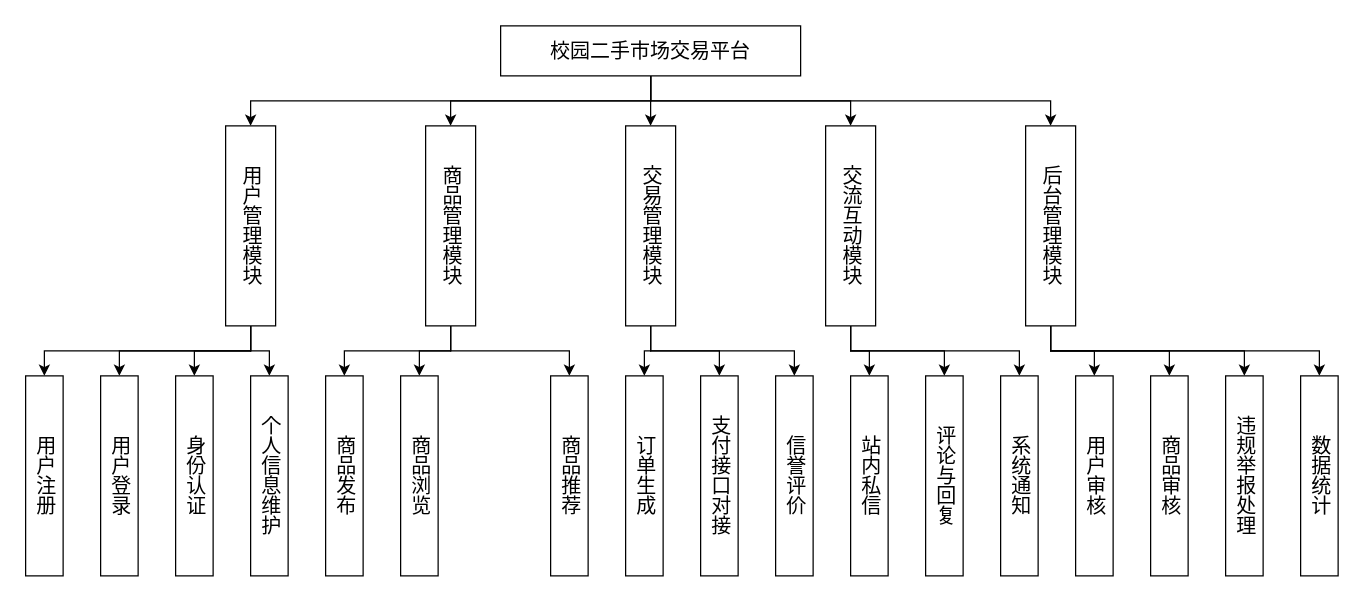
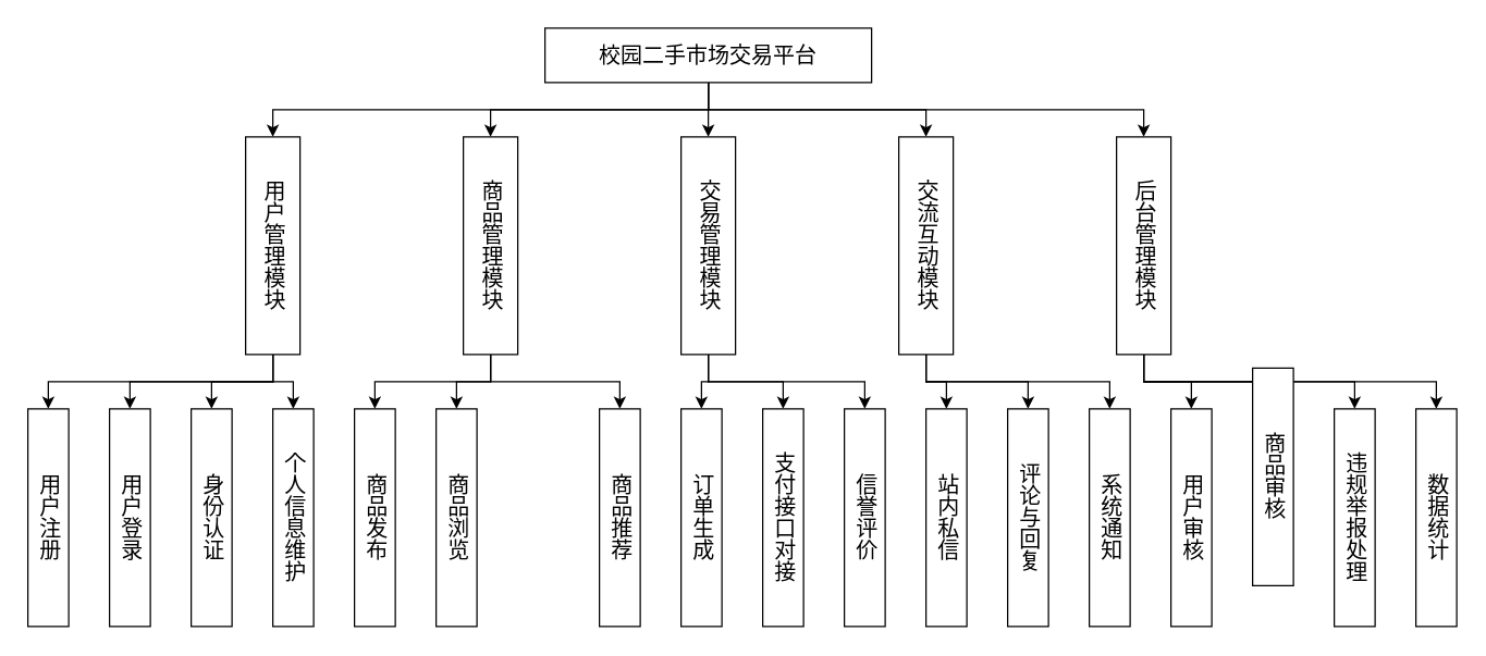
- <mxCell id="44" value="商品审核" style="rounded=0;whiteSpace=wrap;html=1;textDirection=vertical-lr;fontSize=16;" parent="1" vertex="1"><mxGeometry x="920" y="300" width="30" height="160" as="geometry" /></mxCell>
+ <mxCell id="44" value="商品审核" style="rounded=0;whiteSpace=wrap;html=1;textDirection=vertical-lr;fontSize=16;" parent="1" vertex="1"><mxGeometry x="920" y="270" width="30" height="160" as="geometry" /></mxCell>
